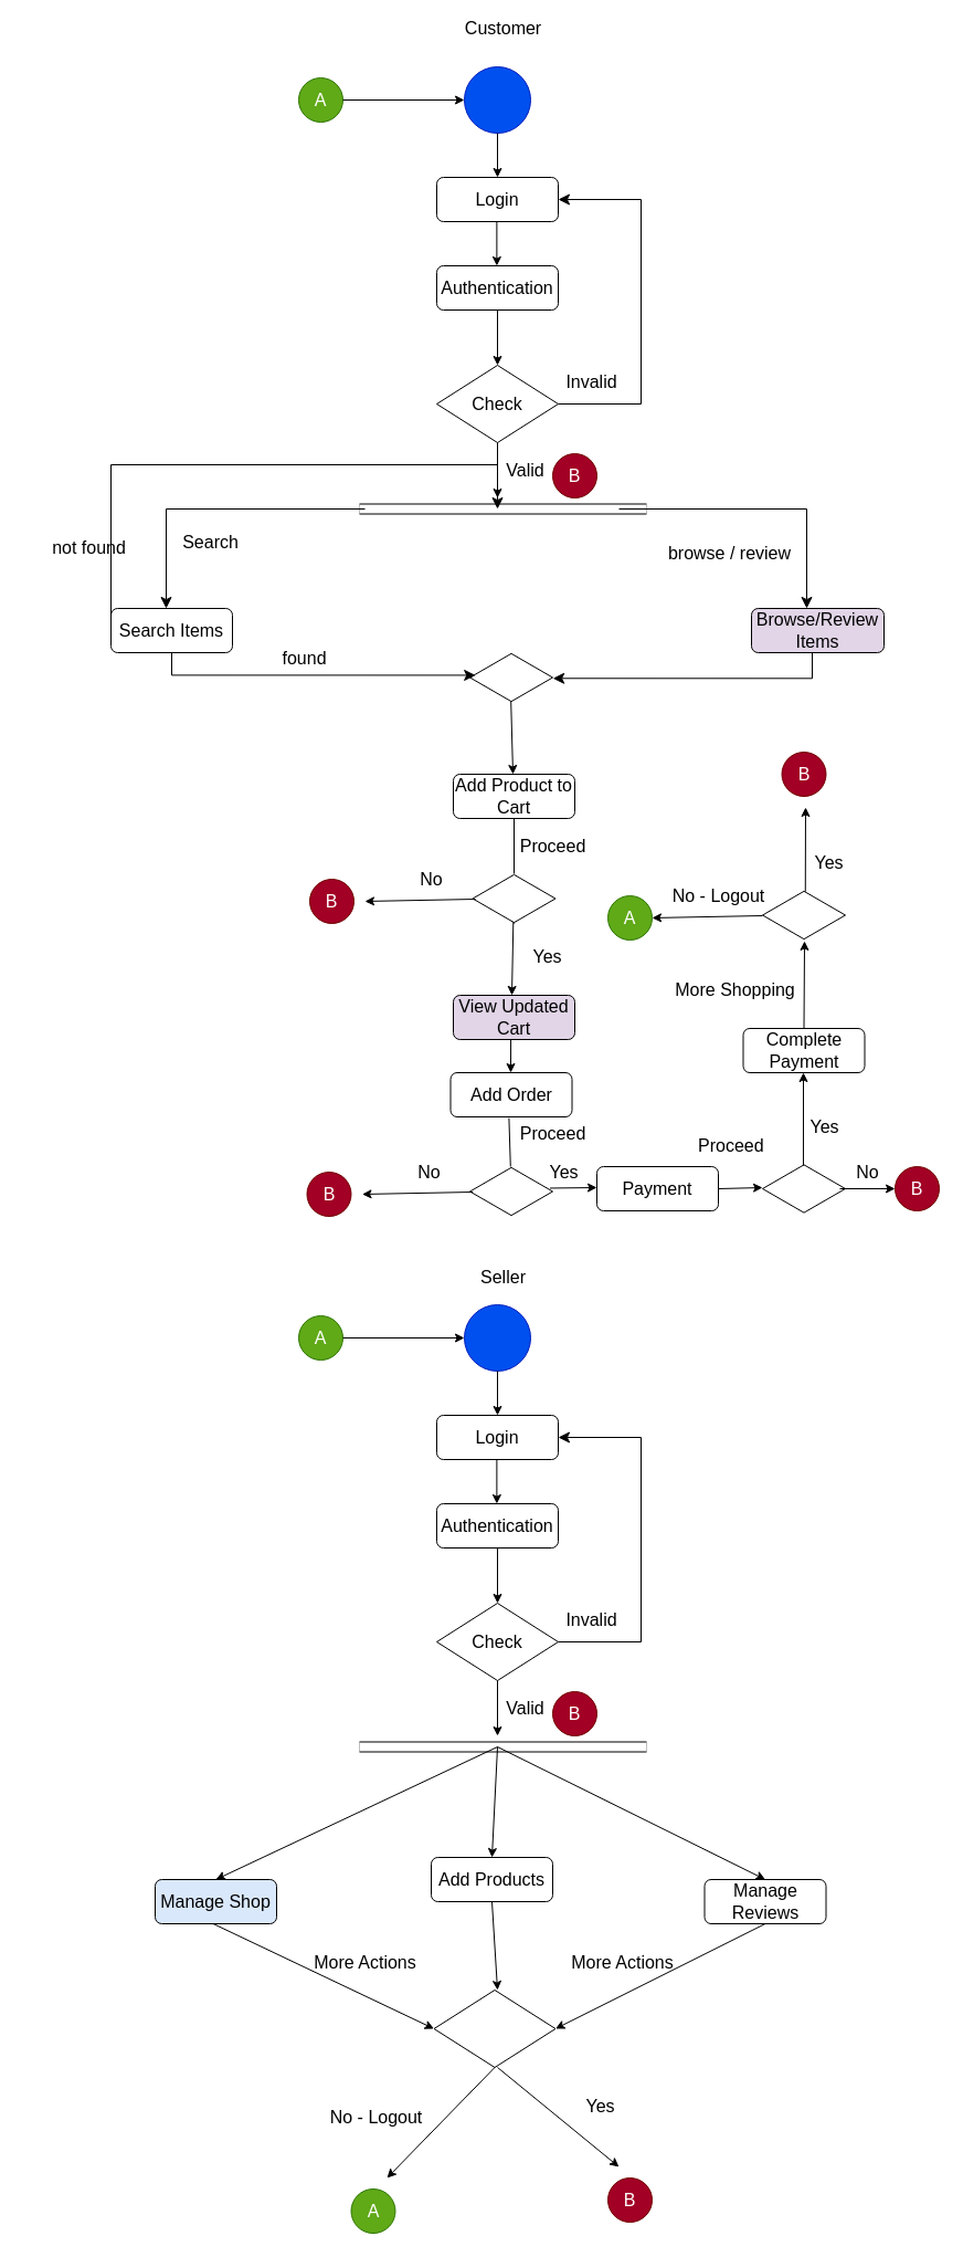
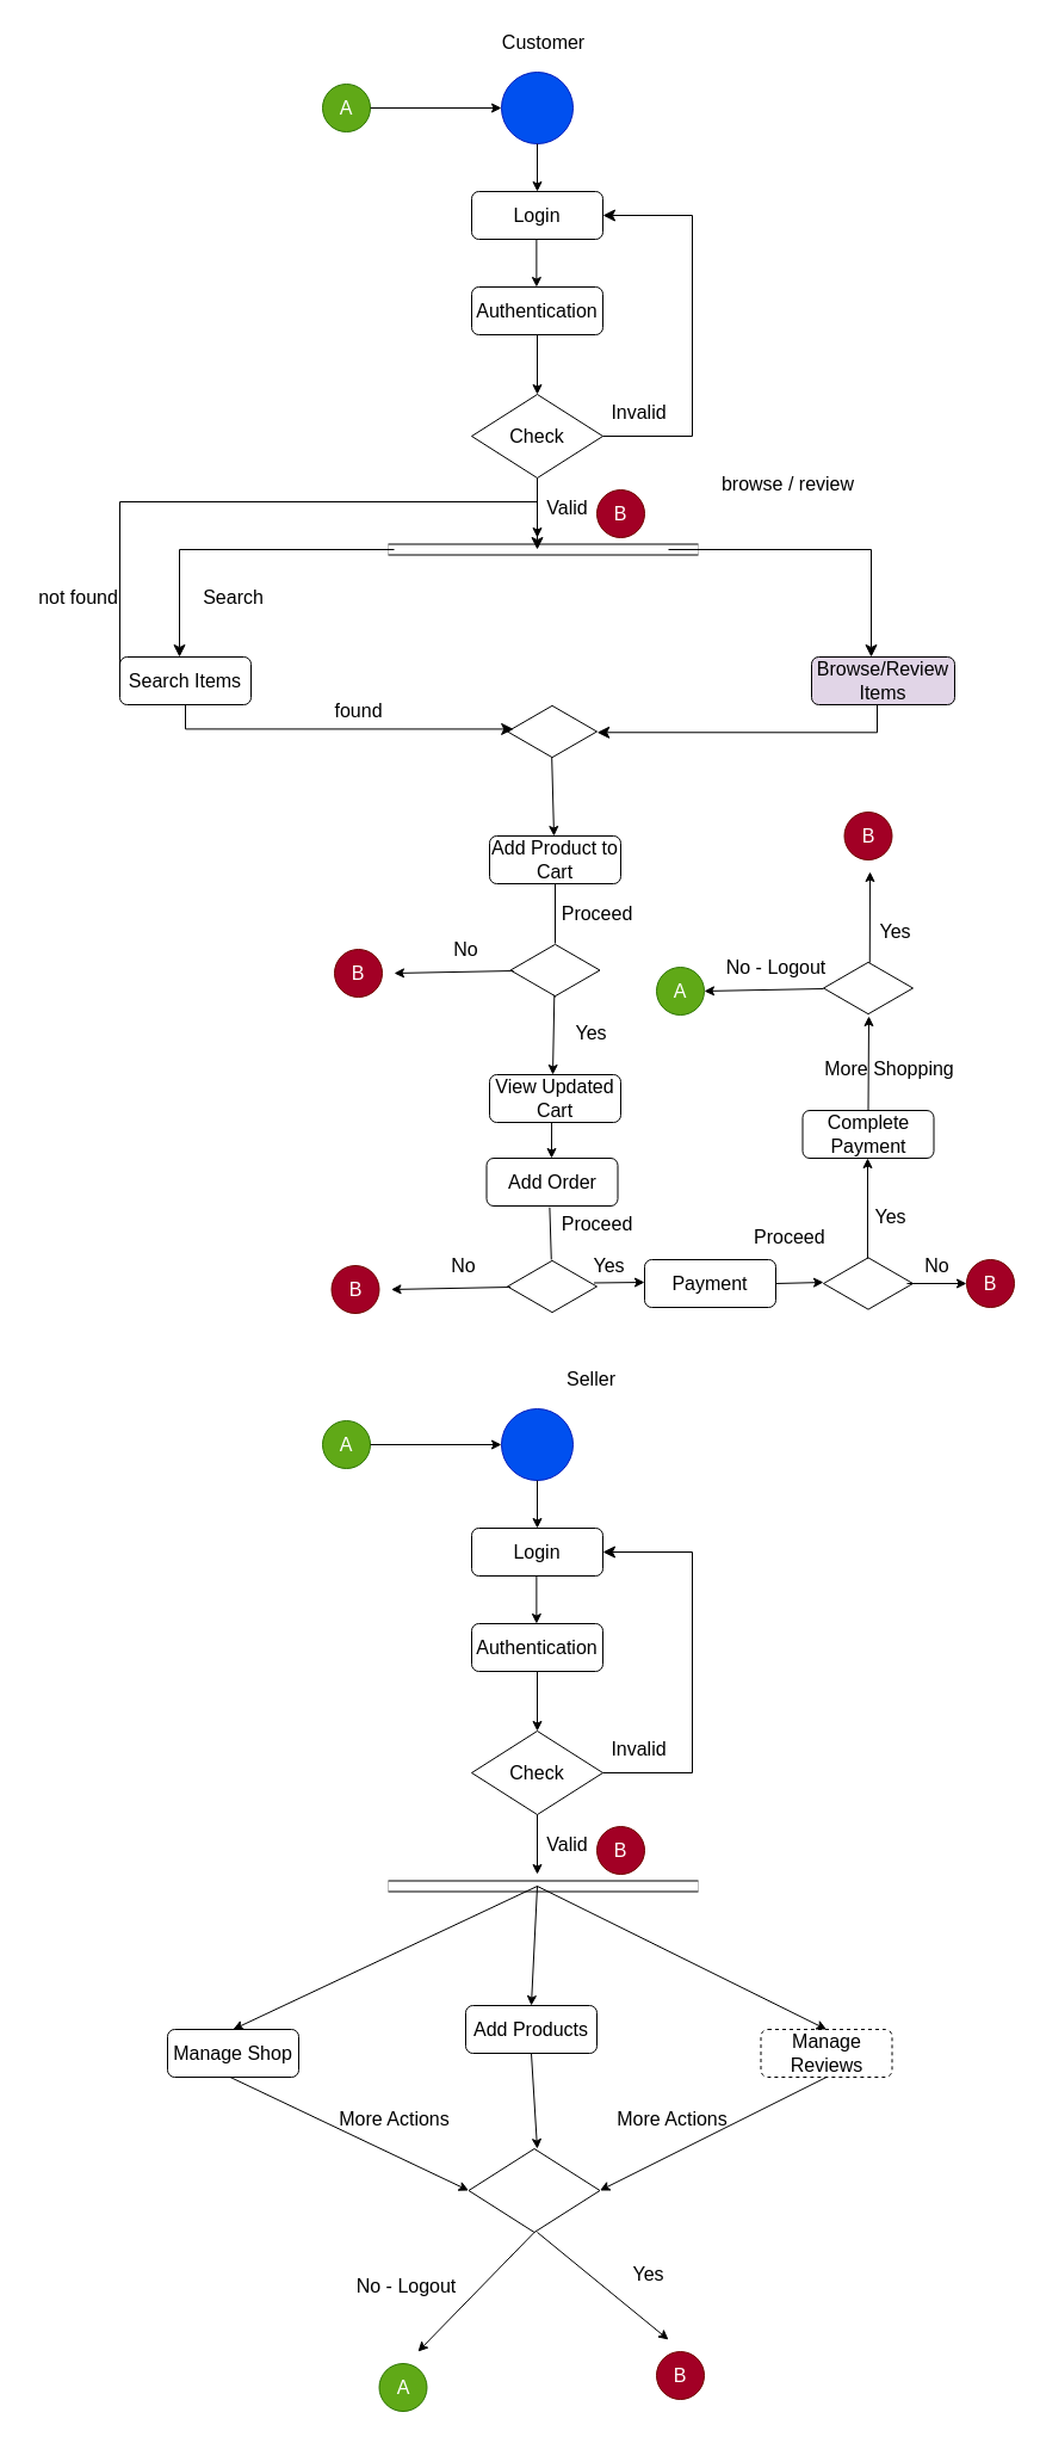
- <mxCell id="5" value="Customer" style="text;html=1;align=center;verticalAlign=middle;resizable=0;points=[];autosize=1;strokeColor=none;fillColor=none;fontSize=16;" vertex="1" parent="1"><mxGeometry x="410" y="10" width="90" height="30" as="geometry" /></mxCell>
+ <mxCell id="5" value="Customer" style="text;html=1;align=center;verticalAlign=middle;resizable=0;points=[];autosize=1;strokeColor=none;fillColor=none;fontSize=16;" vertex="1" parent="1"><mxGeometry x="410" width="90" height="30" as="geometry" y="20" /></mxCell>
- <mxCell id="17" value="Search" style="text;html=1;align=center;verticalAlign=middle;resizable=0;points=[];autosize=1;strokeColor=none;fillColor=none;fontSize=16;" vertex="1" parent="1"><mxGeometry x="155" y="475" width="70" height="30" as="geometry" /></mxCell>
+ <mxCell id="17" value="Search" style="text;html=1;align=center;verticalAlign=middle;resizable=0;points=[];autosize=1;strokeColor=none;fillColor=none;fontSize=16;" vertex="1" parent="1"><mxGeometry x="160" y="485" width="70" height="30" as="geometry" /></mxCell>
- <mxCell id="22" value="not found" style="text;html=1;align=center;verticalAlign=middle;resizable=0;points=[];autosize=1;strokeColor=none;fillColor=none;fontSize=16;" vertex="1" parent="1"><mxGeometry x="35" y="480" width="90" height="30" as="geometry" /></mxCell>
+ <mxCell id="22" value="not found" style="text;html=1;align=center;verticalAlign=middle;resizable=0;points=[];autosize=1;strokeColor=none;fillColor=none;fontSize=16;" vertex="1" parent="1"><mxGeometry x="20" y="485" width="90" height="30" as="geometry" /></mxCell>
- <mxCell id="18" value="browse / review" style="text;html=1;align=center;verticalAlign=middle;resizable=0;points=[];autosize=1;strokeColor=none;fillColor=none;fontSize=16;" vertex="1" parent="1"><mxGeometry x="595" y="485" width="130" height="30" as="geometry" /></mxCell>
+ <mxCell id="18" value="browse / review" style="text;html=1;align=center;verticalAlign=middle;resizable=0;points=[];autosize=1;strokeColor=none;fillColor=none;fontSize=16;" vertex="1" parent="1"><mxGeometry x="595" y="390" width="130" height="30" as="geometry" /></mxCell>
- <mxCell id="25" value="found" style="text;html=1;align=center;verticalAlign=middle;resizable=0;points=[];autosize=1;strokeColor=none;fillColor=none;fontSize=16;" vertex="1" parent="1"><mxGeometry x="245" y="580" width="60" height="30" as="geometry" /></mxCell>
+ <mxCell id="25" value="found" style="text;html=1;align=center;verticalAlign=middle;resizable=0;points=[];autosize=1;strokeColor=none;fillColor=none;fontSize=16;" vertex="1" parent="1"><mxGeometry x="270" y="580" width="60" height="30" as="geometry" /></mxCell>
- <mxCell id="64" value="More Shopping" style="text;html=1;align=center;verticalAlign=middle;resizable=0;points=[];autosize=1;strokeColor=none;fillColor=none;fontSize=16;" vertex="1" parent="1"><mxGeometry x="600" y="880" width="130" height="30" as="geometry" /></mxCell>
+ <mxCell id="64" value="More Shopping" style="text;html=1;align=center;verticalAlign=middle;resizable=0;points=[];autosize=1;strokeColor=none;fillColor=none;fontSize=16;" vertex="1" parent="1"><mxGeometry x="680" y="880" width="130" height="30" as="geometry" /></mxCell>
- <mxCell id="41" value="View Updated Cart" style="rounded=1;whiteSpace=wrap;html=1;fontSize=16;fillColor=#e1d5e7;" vertex="1" parent="1"><mxGeometry x="410" y="900" width="110" height="40" as="geometry" /></mxCell>
+ <mxCell id="41" value="View Updated Cart" style="rounded=1;whiteSpace=wrap;html=1;fontSize=16;" vertex="1" parent="1"><mxGeometry x="410" y="900" width="110" height="40" as="geometry" /></mxCell>
- <mxCell id="74" value="Seller" style="text;html=1;align=center;verticalAlign=middle;resizable=0;points=[];autosize=1;strokeColor=none;fillColor=none;fontSize=16;" vertex="1" parent="1"><mxGeometry x="425" y="1140" width="60" height="30" as="geometry" /></mxCell>
+ <mxCell id="74" value="Seller" style="text;html=1;align=center;verticalAlign=middle;resizable=0;points=[];autosize=1;strokeColor=none;fillColor=none;fontSize=16;" vertex="1" parent="1"><mxGeometry x="465" y="1140" width="60" height="30" as="geometry" /></mxCell>
- <mxCell id="87" value="Manage Shop" style="rounded=1;whiteSpace=wrap;html=1;fontSize=16;fillColor=#dae8fc;" vertex="1" parent="1"><mxGeometry x="140" y="1700" width="110" height="40" as="geometry" /></mxCell>
+ <mxCell id="87" value="Manage Shop" style="rounded=1;whiteSpace=wrap;html=1;fontSize=16;" vertex="1" parent="1"><mxGeometry x="140" y="1700" width="110" height="40" as="geometry" /></mxCell>
- <mxCell id="89" value="Manage Reviews" style="rounded=1;whiteSpace=wrap;html=1;fontSize=16;" vertex="1" parent="1"><mxGeometry x="637.5" y="1700" width="110" height="40" as="geometry" /></mxCell>
+ <mxCell id="89" value="Manage Reviews" style="rounded=1;whiteSpace=wrap;html=1;fontSize=16;dashed=1;" vertex="1" parent="1"><mxGeometry x="637.5" y="1700" width="110" height="40" as="geometry" /></mxCell>
